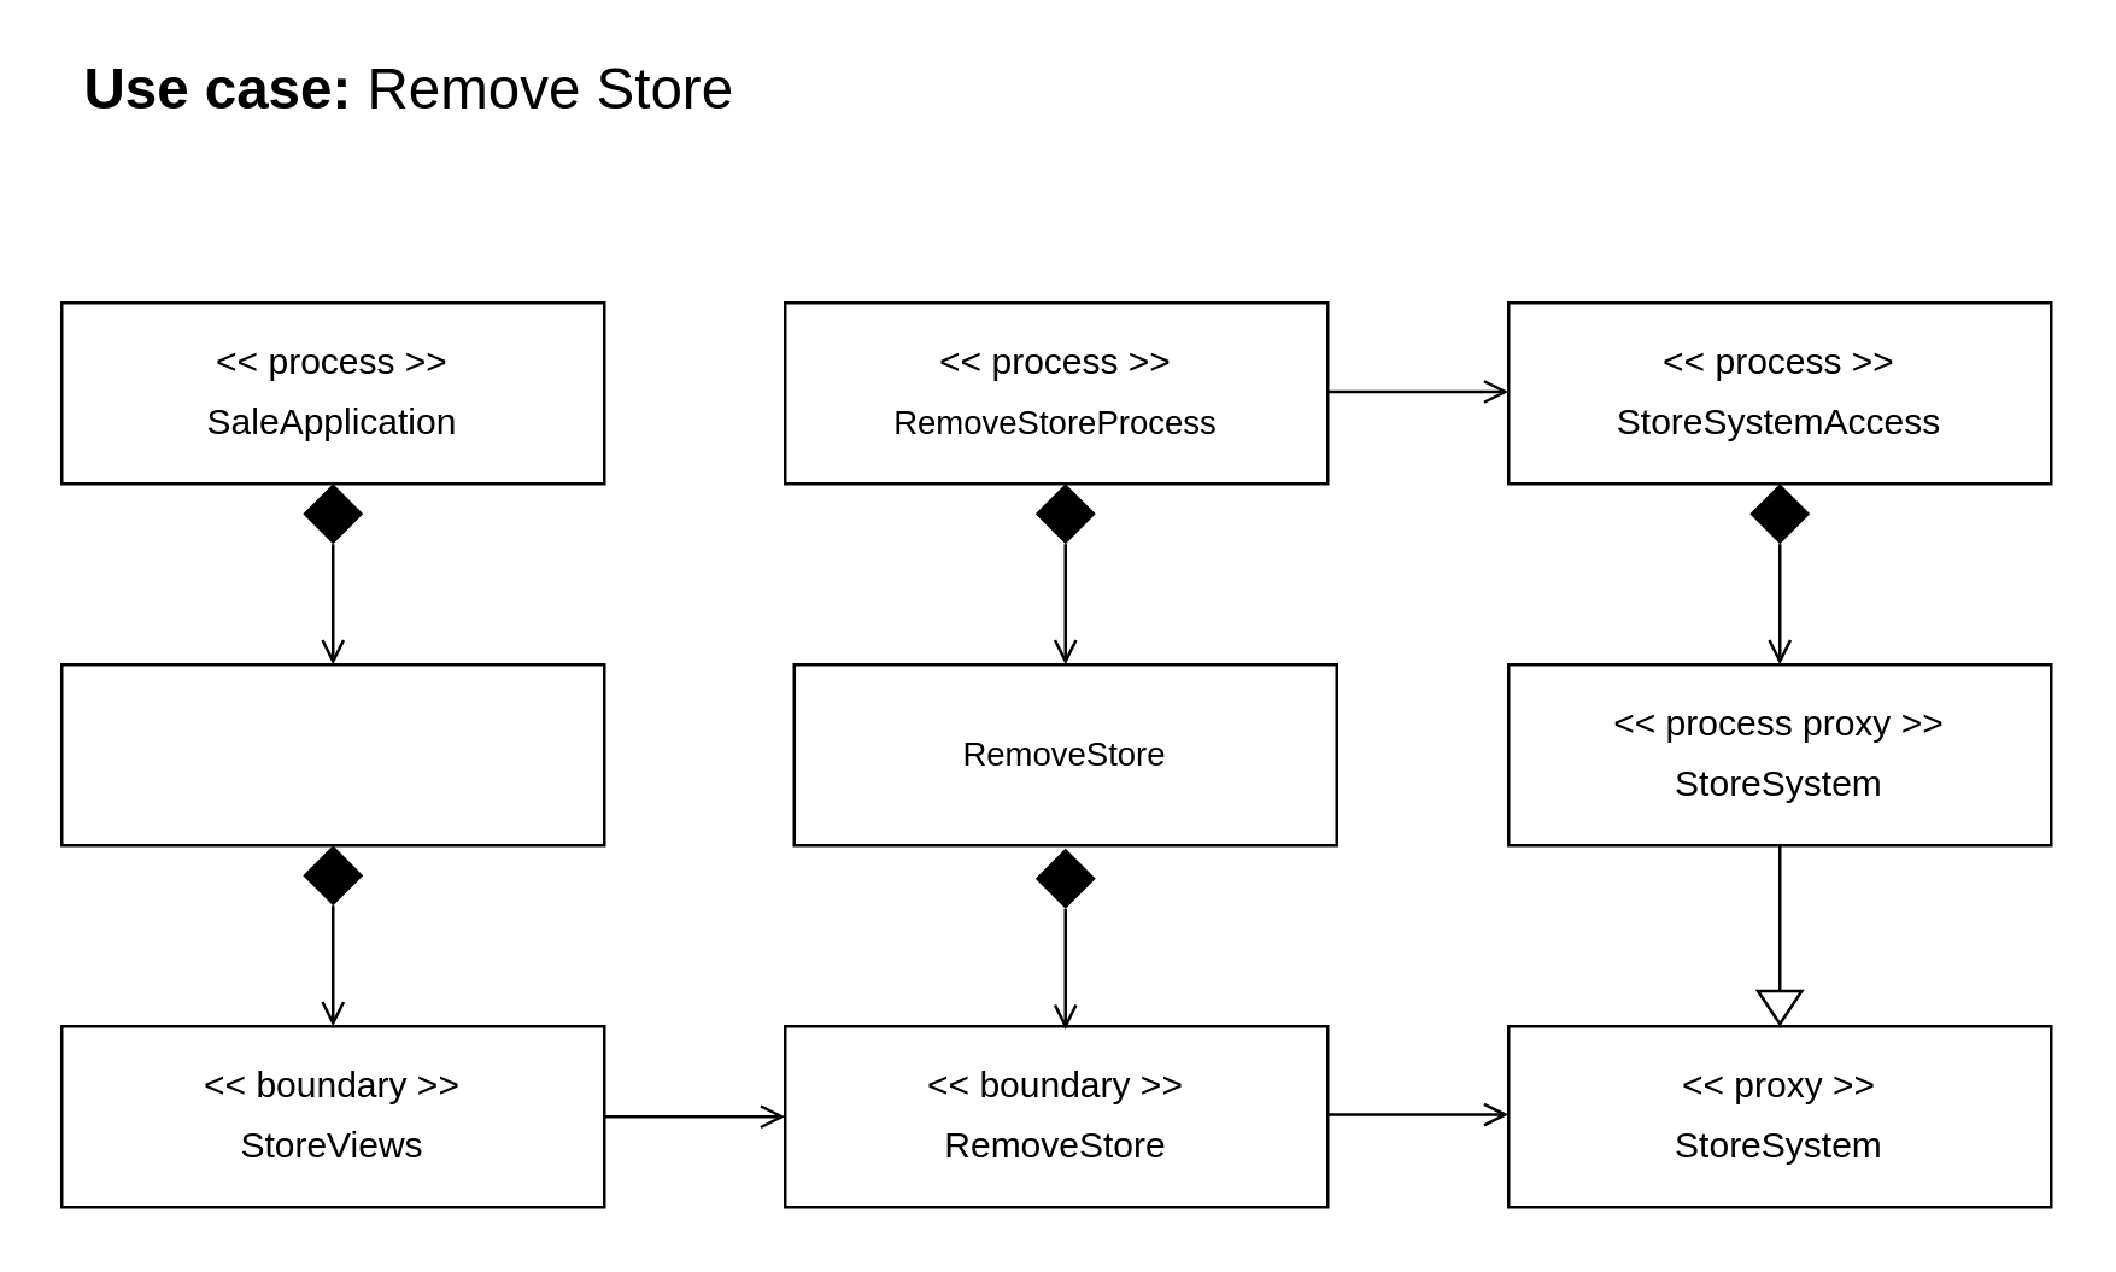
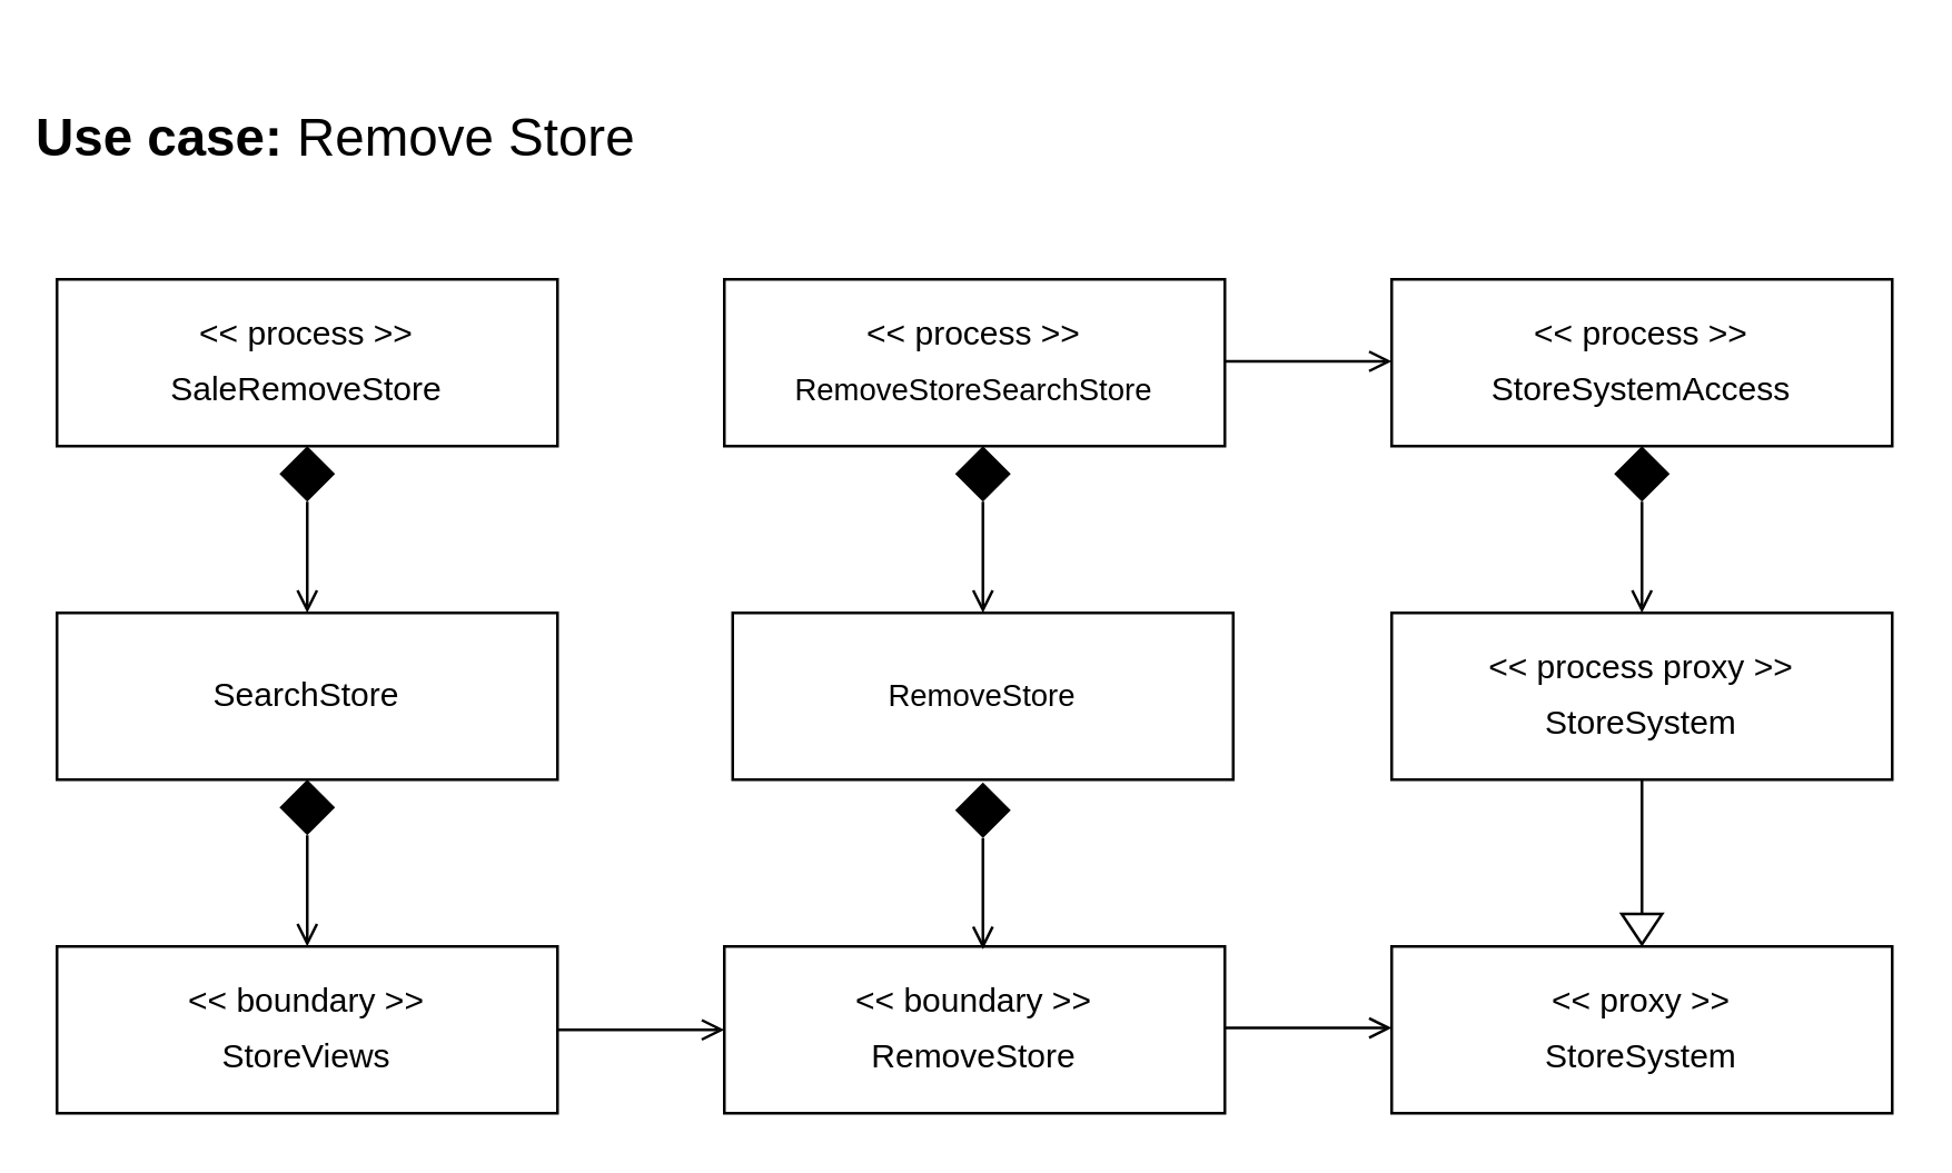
- <mxCell id="34" value="&lt;font style=&quot;font-size: 19px&quot;&gt;&lt;b&gt;Use case:&lt;/b&gt;&amp;nbsp;Remove Store&lt;/font&gt;" style="text;html=1;align=center;verticalAlign=middle;resizable=0;points=[];autosize=1;" vertex="1" parent="1"><mxGeometry x="20" y="20" width="230" height="20" as="geometry" /></mxCell>
+ <mxCell id="34" value="&lt;font style=&quot;font-size: 19px&quot;&gt;&lt;b&gt;Use case:&lt;/b&gt;&amp;nbsp;Remove Store&lt;/font&gt;" style="text;html=1;align=center;verticalAlign=middle;resizable=0;points=[];autosize=1;" vertex="1" parent="1"><mxGeometry x="5" y="40" width="230" height="20" as="geometry" /></mxCell>
- <mxCell id="4" value="&lt;span style=&quot;text-align: left&quot;&gt;Sale&lt;/span&gt;Application" style="text;html=1;strokeColor=none;fillColor=none;align=center;verticalAlign=middle;whiteSpace=wrap;rounded=0;" vertex="1" parent="1"><mxGeometry x="20" y="130" width="180" height="20" as="geometry" /></mxCell>
+ <mxCell id="4" value="&lt;span style=&quot;text-align: left&quot;&gt;Sale&lt;/span&gt;RemoveStore" style="text;html=1;strokeColor=none;fillColor=none;align=center;verticalAlign=middle;whiteSpace=wrap;rounded=0;" vertex="1" parent="1"><mxGeometry x="20" y="130" width="180" height="20" as="geometry" /></mxCell>
- <mxCell id="21" value="&lt;span style=&quot;font-size: 11px ; background-color: rgb(255 , 255 , 255)&quot;&gt;RemoveStore&lt;/span&gt;&lt;span style=&quot;font-size: 11px ; background-color: rgb(255 , 255 , 255)&quot;&gt;Process&lt;/span&gt;" style="text;html=1;strokeColor=none;fillColor=none;align=center;verticalAlign=middle;whiteSpace=wrap;rounded=0;" vertex="1" parent="1"><mxGeometry x="260" y="130" width="180" height="20" as="geometry" /></mxCell>
+ <mxCell id="21" value="&lt;span style=&quot;font-size: 11px ; background-color: rgb(255 , 255 , 255)&quot;&gt;RemoveStore&lt;/span&gt;&lt;span style=&quot;font-size: 11px ; background-color: rgb(255 , 255 , 255)&quot;&gt;SearchStore&lt;/span&gt;" style="text;html=1;strokeColor=none;fillColor=none;align=center;verticalAlign=middle;whiteSpace=wrap;rounded=0;" vertex="1" parent="1"><mxGeometry x="260" y="130" width="180" height="20" as="geometry" /></mxCell>
+ <mxCell id="6" value="&lt;span style=&quot;background-color: rgb(255 , 255 , 255)&quot;&gt;&lt;font style=&quot;font-size: 12px&quot;&gt;SearchStore&lt;/font&gt;&lt;/span&gt;" style="text;html=1;strokeColor=none;fillColor=none;align=center;verticalAlign=middle;whiteSpace=wrap;rounded=0;" vertex="1" parent="1"><mxGeometry x="20" y="240" width="180" height="20" as="geometry" /></mxCell>
